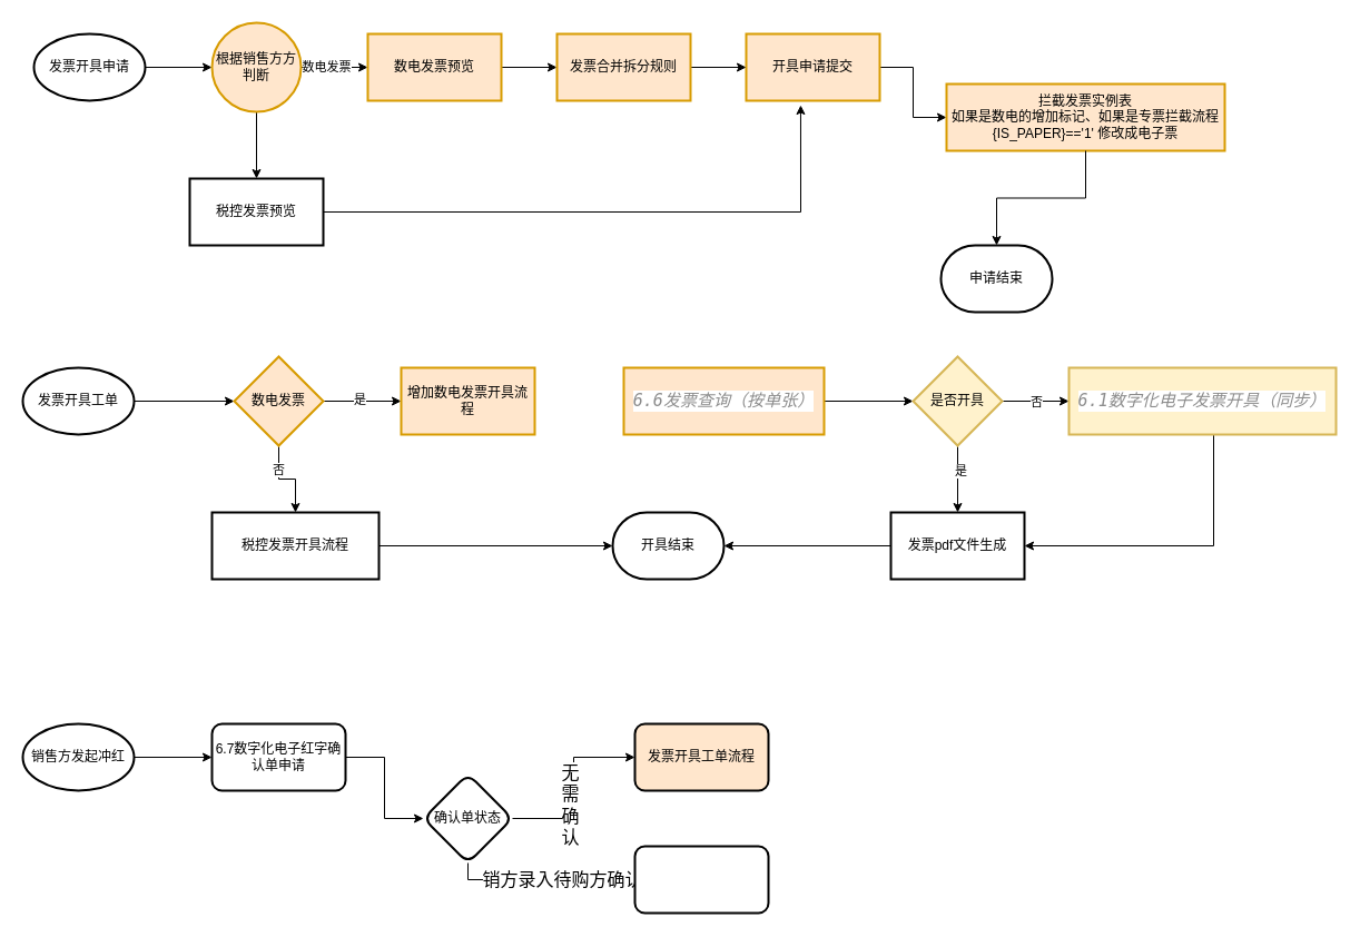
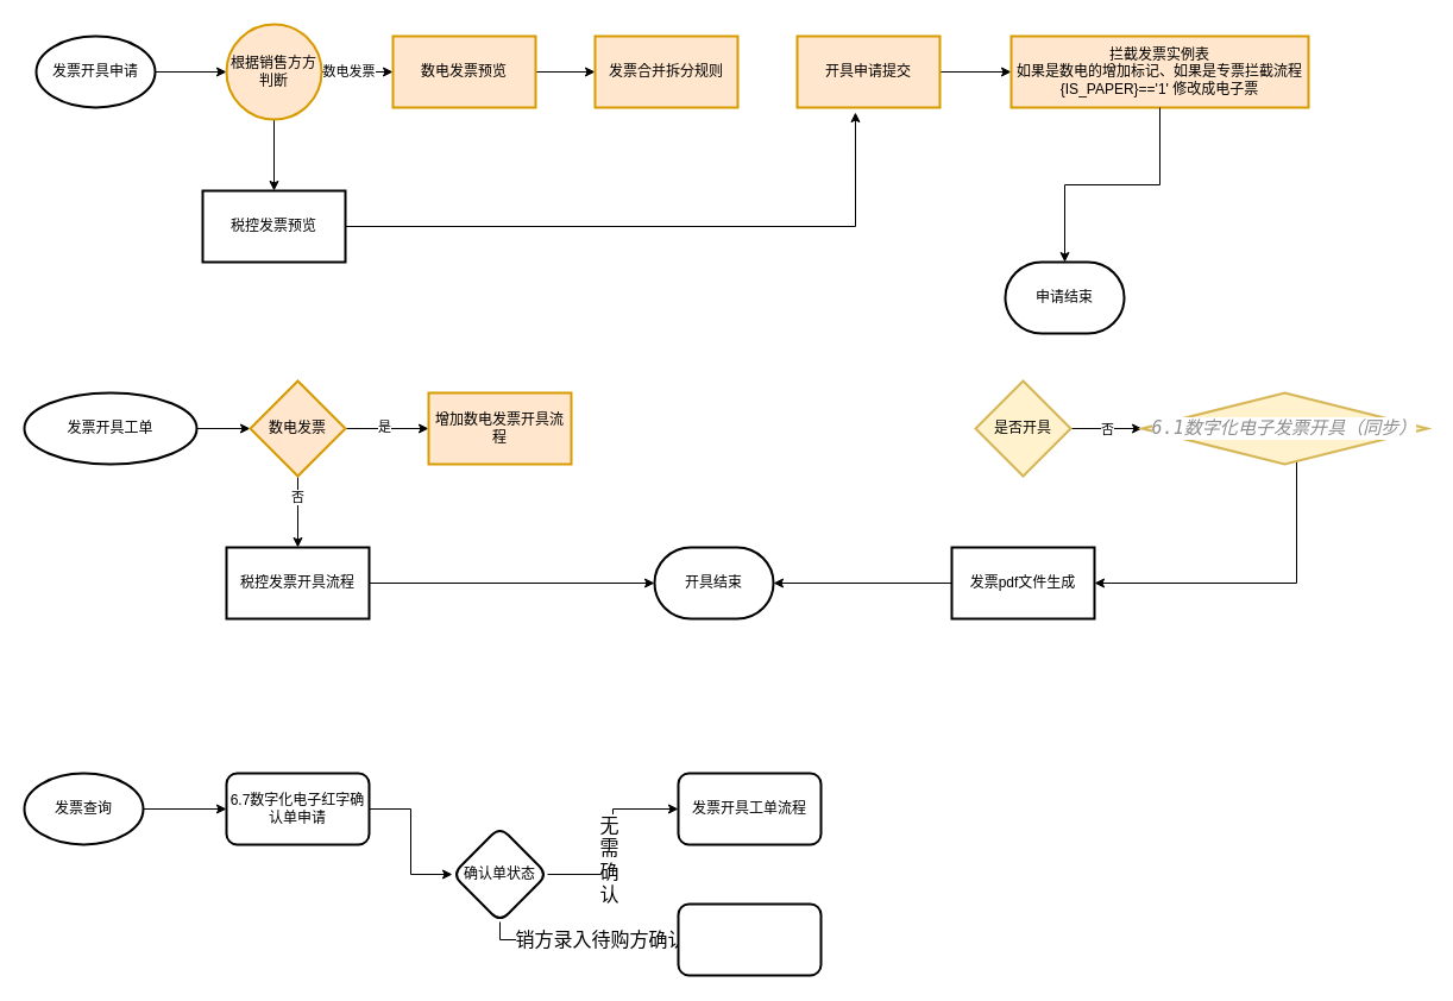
- <mxCell id="39" value="" style="edgeStyle=orthogonalEdgeStyle;rounded=0;orthogonalLoop=1;jettySize=auto;html=1;" parent="1" source="40" target="12" edge="1"><mxGeometry relative="1" as="geometry" /></mxCell>
- <mxCell id="13" value="拦截发票实例表&lt;div&gt;如果是数电的增加标记、如果是专票拦截流程{IS_PAPER}=='1' 修改成电子票&lt;/div&gt;" style="whiteSpace=wrap;html=1;strokeWidth=2;fillColor=#ffe6cc;strokeColor=#d79b00;" parent="1" vertex="1"><mxGeometry x="850" y="75" width="250" height="60" as="geometry" /></mxCell>
+ <mxCell id="13" value="拦截发票实例表&lt;div&gt;如果是数电的增加标记、如果是专票拦截流程{IS_PAPER}=='1' 修改成电子票&lt;/div&gt;" style="whiteSpace=wrap;html=1;strokeWidth=2;fillColor=#ffe6cc;strokeColor=#d79b00;" parent="1" vertex="1"><mxGeometry x="850" y="30" width="250" height="60" as="geometry" /></mxCell>
- <mxCell id="18" value="发票开具工单" style="strokeWidth=2;html=1;shape=mxgraph.flowchart.start_1;whiteSpace=wrap;" parent="1" vertex="1"><mxGeometry x="20" y="330" width="100" height="60" as="geometry" /></mxCell>
+ <mxCell id="18" value="发票开具工单" style="strokeWidth=2;html=1;shape=mxgraph.flowchart.start_1;whiteSpace=wrap;" parent="1" vertex="1"><mxGeometry x="20" y="330" width="145" height="60" as="geometry" /></mxCell>
- <mxCell id="27" value="&lt;div style=&quot;background-color:#ffffff;color:#080808&quot;&gt;&lt;pre style=&quot;font-family:'JetBrains Mono',monospace;font-size:11.3pt;&quot;&gt;&lt;span style=&quot;color:#8c8c8c;font-style:italic;&quot;&gt;6.6&lt;/span&gt;&lt;span style=&quot;color:#8c8c8c;font-style:italic;font-family:'Menlo-Regular',monospace;&quot;&gt;发票查询（按单张）&lt;/span&gt;&lt;/pre&gt;&lt;/div&gt;" style="whiteSpace=wrap;html=1;strokeWidth=2;fillColor=#ffe6cc;strokeColor=#d79b00;" parent="1" vertex="1"><mxGeometry x="560" y="330" width="180" height="60" as="geometry" /></mxCell>
- <mxCell id="26" value="" style="edgeStyle=orthogonalEdgeStyle;rounded=0;orthogonalLoop=1;jettySize=auto;html=1;" parent="1" source="27" target="32" edge="1"><mxGeometry relative="1" as="geometry" /></mxCell>
- <mxCell id="34" value="&lt;div style=&quot;background-color:#ffffff;color:#080808&quot;&gt;&lt;pre style=&quot;font-family:'JetBrains Mono',monospace;font-size:11.3pt;&quot;&gt;&lt;span style=&quot;color:#8c8c8c;font-style:italic;&quot;&gt;6.1&lt;/span&gt;&lt;span style=&quot;color:#8c8c8c;font-style:italic;font-family:'Menlo-Regular',monospace;&quot;&gt;数字化电子发票开具（同步）&lt;/span&gt;&lt;/pre&gt;&lt;/div&gt;" style="whiteSpace=wrap;html=1;strokeWidth=2;fillColor=#fff2cc;strokeColor=#d6b656;" parent="1" vertex="1"><mxGeometry x="960" y="330" width="240" height="60" as="geometry" /></mxCell>
+ <mxCell id="34" value="&lt;div style=&quot;background-color:#ffffff;color:#080808&quot;&gt;&lt;pre style=&quot;font-family:'JetBrains Mono',monospace;font-size:11.3pt;&quot;&gt;&lt;span style=&quot;color:#8c8c8c;font-style:italic;&quot;&gt;6.1&lt;/span&gt;&lt;span style=&quot;color:#8c8c8c;font-style:italic;font-family:'Menlo-Regular',monospace;&quot;&gt;数字化电子发票开具（同步）&lt;/span&gt;&lt;/pre&gt;&lt;/div&gt;" style="rhombus;whiteSpace=wrap;html=1;strokeWidth=2;fillColor=#fff2cc;strokeColor=#d6b656;" parent="1" vertex="1"><mxGeometry x="960" y="330" width="240" height="60" as="geometry" /></mxCell>
- <mxCell id="30" value="" style="edgeStyle=orthogonalEdgeStyle;rounded=0;orthogonalLoop=1;jettySize=auto;html=1;" parent="1" source="32" target="36" edge="1"><mxGeometry relative="1" as="geometry" /></mxCell>
- <mxCell id="31" value="是" style="edgeLabel;html=1;align=center;verticalAlign=middle;resizable=0;points=[];" parent="30" vertex="1" connectable="0"><mxGeometry x="-0.267" y="2" relative="1" as="geometry"><mxPoint as="offset" /></mxGeometry></mxCell>
- <mxCell id="25" value="税控发票开具流程" style="whiteSpace=wrap;html=1;strokeWidth=2;" parent="1" vertex="1"><mxGeometry x="190" y="460" width="150" height="60" as="geometry" /></mxCell>
+ <mxCell id="25" value="税控发票开具流程" style="whiteSpace=wrap;html=1;strokeWidth=2;" parent="1" vertex="1"><mxGeometry x="190" y="460" width="120" height="60" as="geometry" /></mxCell>
- <mxCell id="42" value="销售方发起冲红" style="strokeWidth=2;html=1;shape=mxgraph.flowchart.start_1;whiteSpace=wrap;" vertex="1" parent="1"><mxGeometry x="20" y="650" width="100" height="60" as="geometry" /></mxCell>
+ <mxCell id="42" value="发票查询" style="strokeWidth=2;html=1;shape=mxgraph.flowchart.start_1;whiteSpace=wrap;" vertex="1" parent="1"><mxGeometry x="20" y="650" width="100" height="60" as="geometry" /></mxCell>
- <mxCell id="51" value="发票开具工单流程" style="whiteSpace=wrap;html=1;rounded=1;strokeWidth=2;fillColor=#ffe6cc;" vertex="1" parent="1"><mxGeometry x="570" y="650" width="120" height="60" as="geometry" /></mxCell>
+ <mxCell id="51" value="发票开具工单流程" style="whiteSpace=wrap;html=1;rounded=1;strokeWidth=2;" vertex="1" parent="1"><mxGeometry x="570" y="650" width="120" height="60" as="geometry" /></mxCell>
